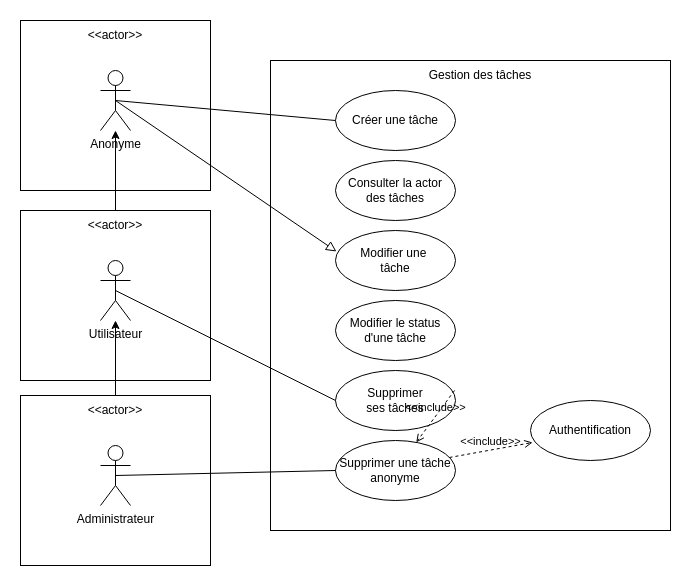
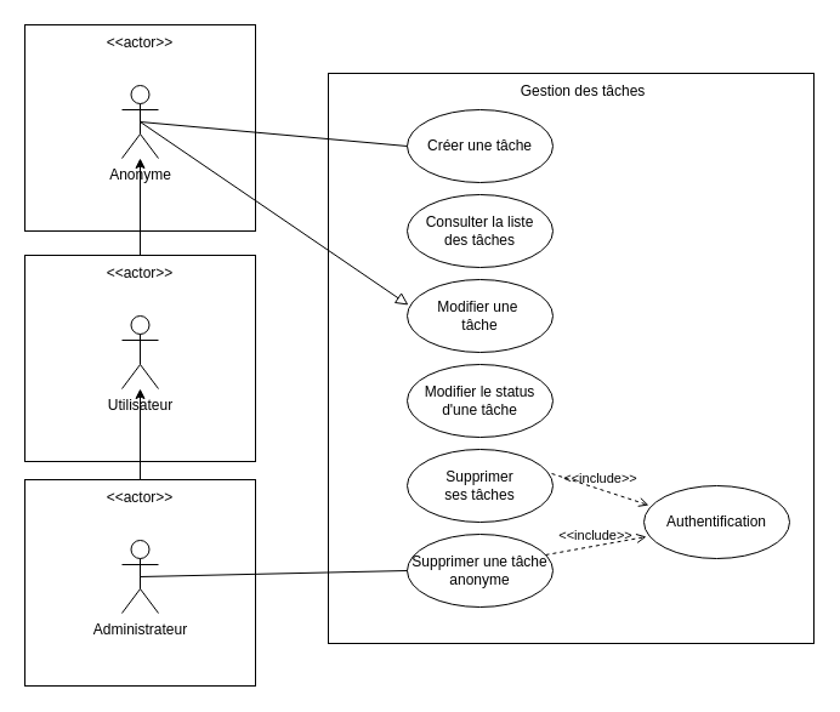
- <mxCell id="5" value="Consulter la actor&lt;br&gt;des tâches" style="ellipse;whiteSpace=wrap;html=1;" parent="1" vertex="1"><mxGeometry x="335" y="160" width="120" height="60" as="geometry" /></mxCell>
+ <mxCell id="5" value="Consulter la liste&lt;br&gt;des tâches" style="ellipse;whiteSpace=wrap;html=1;" parent="1" vertex="1"><mxGeometry x="335" y="160" width="120" height="60" as="geometry" /></mxCell>
- <mxCell id="12" value="" style="endArrow=none;startArrow=none;endFill=0;startFill=0;endSize=8;html=1;verticalAlign=bottom;labelBackgroundColor=none;strokeWidth=1;rounded=0;entryX=0;entryY=0.5;entryDx=0;entryDy=0;exitX=0.5;exitY=0.5;exitDx=0;exitDy=0;exitPerimeter=0;" parent="1" source="7" target="11" edge="1"><mxGeometry width="160" relative="1" as="geometry"><mxPoint x="120" y="260" as="sourcePoint" /><mxPoint x="355" y="350" as="targetPoint" /></mxGeometry></mxCell>
- <mxCell id="20" value="&amp;lt;&amp;lt;include&amp;gt;&amp;gt;" style="html=1;verticalAlign=bottom;labelBackgroundColor=none;endArrow=open;endFill=0;dashed=1;rounded=0;exitX=0.992;exitY=0.333;exitDx=0;exitDy=0;exitPerimeter=0;" parent="1" source="11" edge="1" target="18"><mxGeometry width="160" relative="1" as="geometry"><mxPoint x="465" y="340" as="sourcePoint" /><mxPoint x="543" y="310" as="targetPoint" /></mxGeometry></mxCell>
+ <mxCell id="20" value="&amp;lt;&amp;lt;include&amp;gt;&amp;gt;" style="html=1;verticalAlign=bottom;labelBackgroundColor=none;endArrow=open;endFill=0;dashed=1;rounded=0;exitX=0.992;exitY=0.333;exitDx=0;exitDy=0;entryX=0.033;entryY=0.267;entryDx=0;entryDy=0;entryPerimeter=0;exitPerimeter=0;" parent="1" source="11" edge="1" target="13"><mxGeometry width="160" relative="1" as="geometry"><mxPoint x="465" y="340" as="sourcePoint" /><mxPoint x="543" y="310" as="targetPoint" /></mxGeometry></mxCell>
